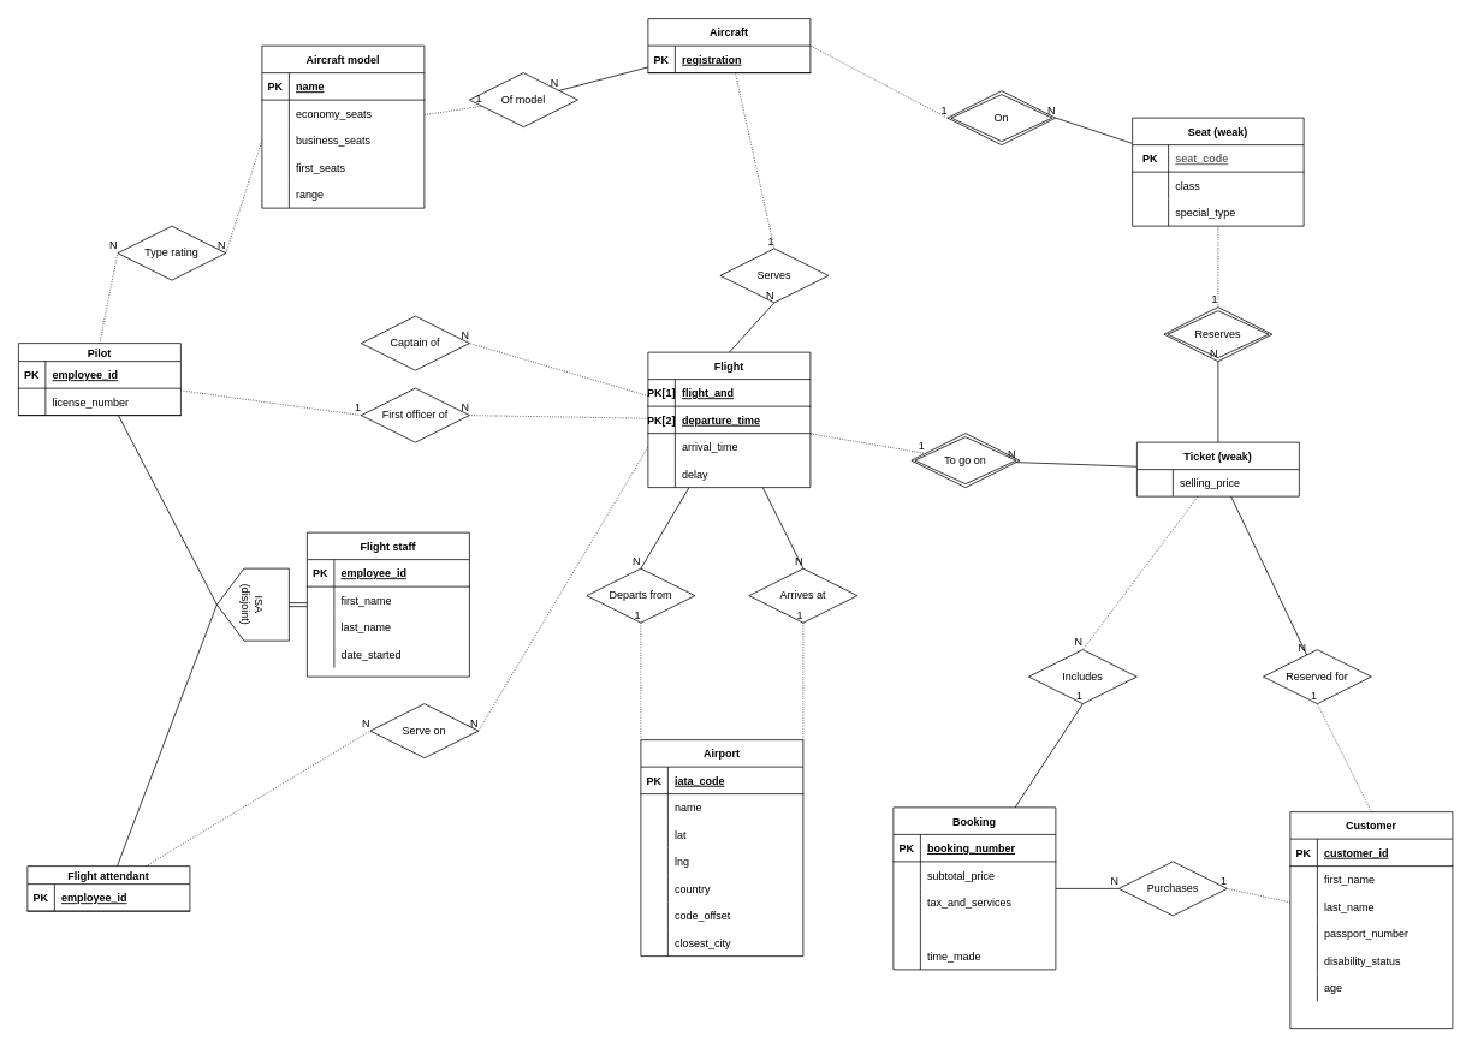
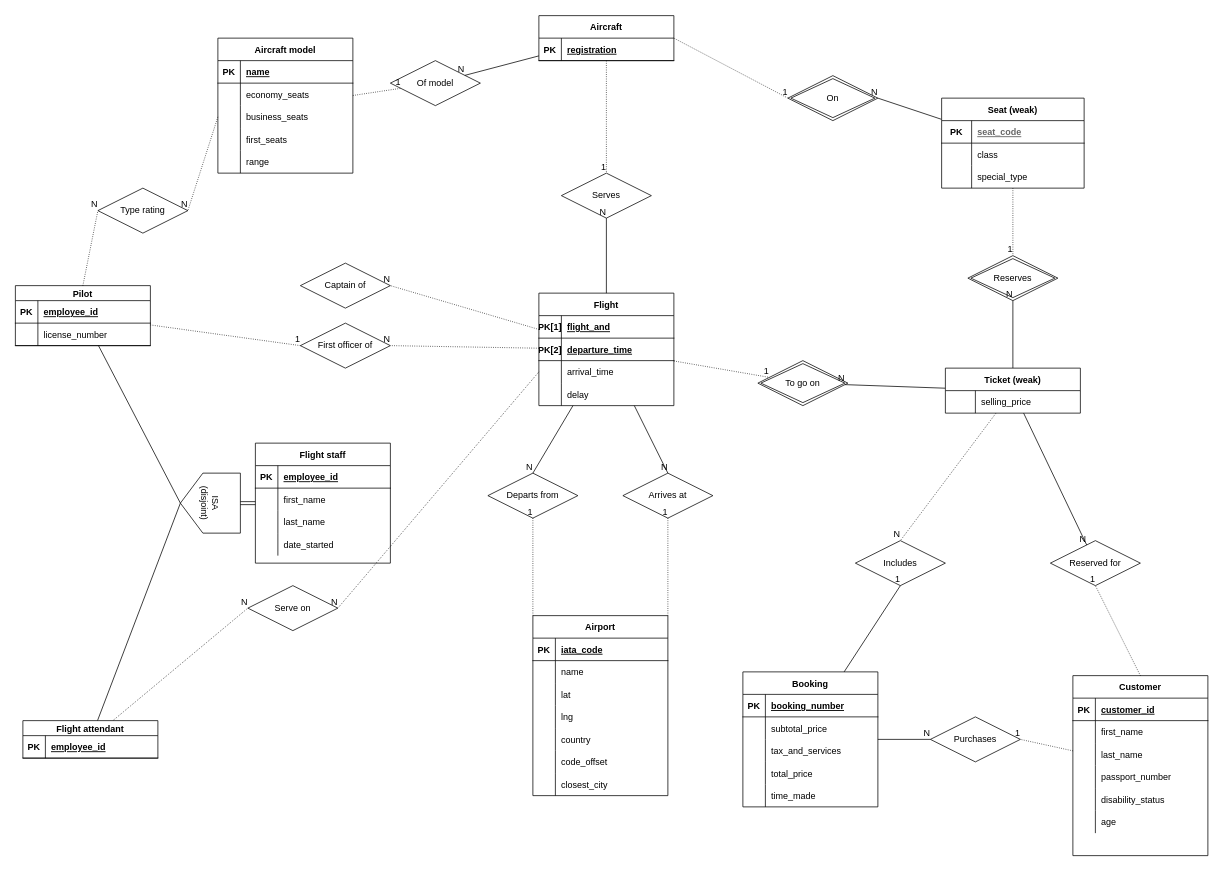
- <mxCell id="92" value="Serves" style="shape=rhombus;perimeter=rhombusPerimeter;whiteSpace=wrap;html=1;align=center;" parent="1" vertex="1"><mxGeometry x="798" y="275" width="120" height="60" as="geometry" /></mxCell>
+ <mxCell id="92" value="Serves" style="shape=rhombus;perimeter=rhombusPerimeter;whiteSpace=wrap;html=1;align=center;" parent="1" vertex="1"><mxGeometry x="748" y="230" width="120" height="60" as="geometry" /></mxCell>
- <mxCell id="44" value="Serve on" style="shape=rhombus;perimeter=rhombusPerimeter;whiteSpace=wrap;html=1;align=center;" parent="1" vertex="1"><mxGeometry x="410" y="780" width="120" height="60" as="geometry" /></mxCell>
+ <mxCell id="44" value="Serve on" style="shape=rhombus;perimeter=rhombusPerimeter;whiteSpace=wrap;html=1;align=center;" parent="1" vertex="1"><mxGeometry x="330" y="780" width="120" height="60" as="geometry" /></mxCell>
+ <mxCell id="189" value="total_price" style="shape=partialRectangle;connectable=0;fillColor=none;top=0;left=0;bottom=0;right=0;align=left;spacingLeft=6;overflow=hidden;" parent="187" vertex="1"><mxGeometry x="30" width="150" height="30" as="geometry" /></mxCell>
